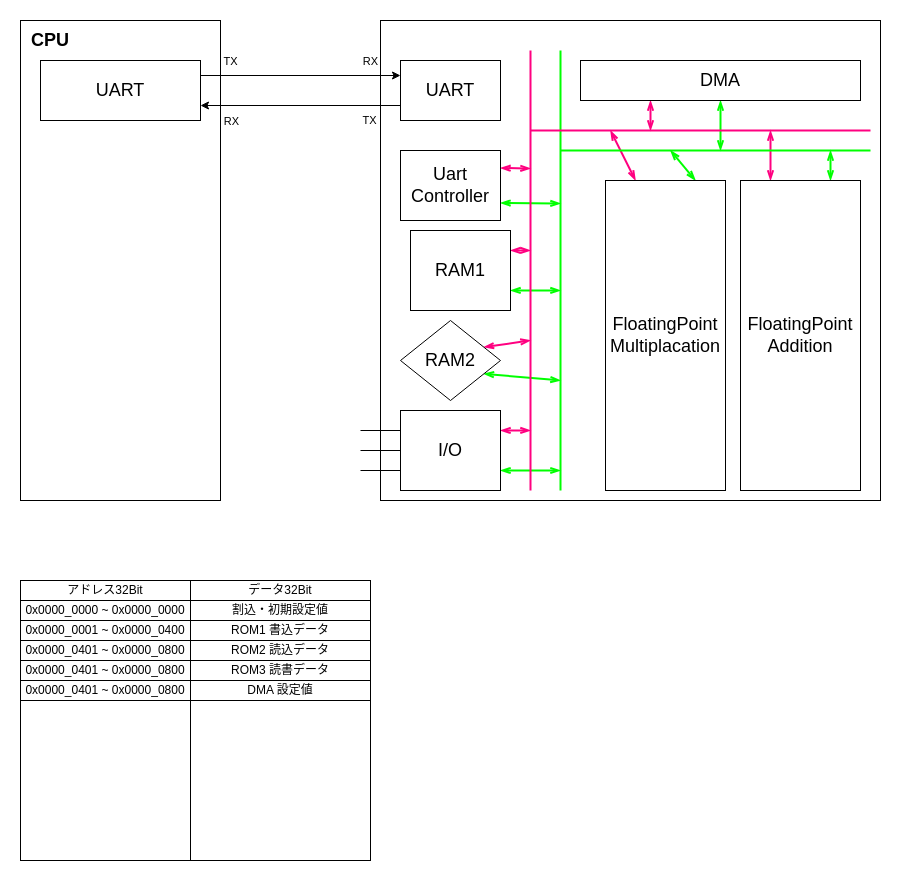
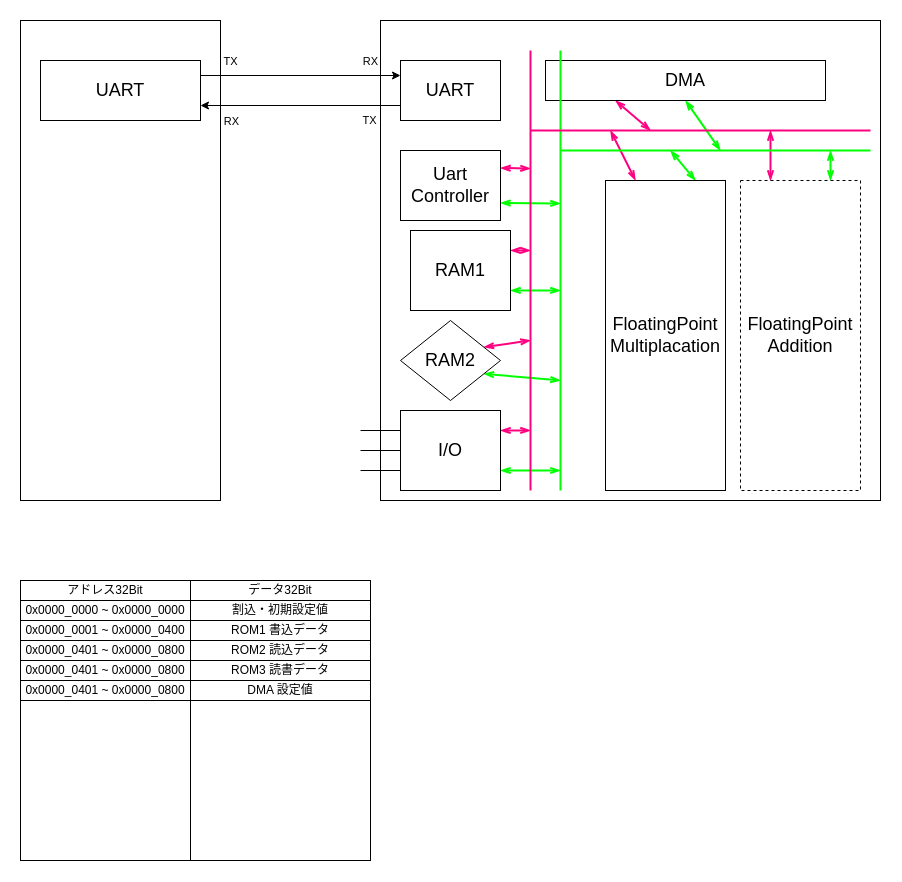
- <mxCell id="5" value="CPU" style="text;html=1;strokeColor=none;fillColor=none;align=center;verticalAlign=middle;whiteSpace=wrap;rounded=0;fontStyle=1;fontSize=18;" parent="1" vertex="1"><mxGeometry x="20" y="20" width="60" height="40" as="geometry" /></mxCell>
- <mxCell id="29" value="DMA" style="rounded=0;whiteSpace=wrap;html=1;fontSize=18;" parent="1" vertex="1"><mxGeometry x="580" y="60" width="280" height="40" as="geometry" /></mxCell>
+ <mxCell id="29" value="DMA" style="rounded=0;whiteSpace=wrap;html=1;fontSize=18;" parent="1" vertex="1"><mxGeometry x="545" y="60" width="280" height="40" as="geometry" /></mxCell>
- <mxCell id="26" value="FloatingPoint&lt;br&gt;Addition" style="rounded=0;whiteSpace=wrap;html=1;fontSize=18;" parent="1" vertex="1"><mxGeometry x="740" y="180" width="120" height="310" as="geometry" /></mxCell>
+ <mxCell id="26" value="FloatingPoint&lt;br&gt;Addition" style="rounded=0;whiteSpace=wrap;html=1;fontSize=18;dashed=1;" parent="1" vertex="1"><mxGeometry x="740" y="180" width="120" height="310" as="geometry" /></mxCell>
